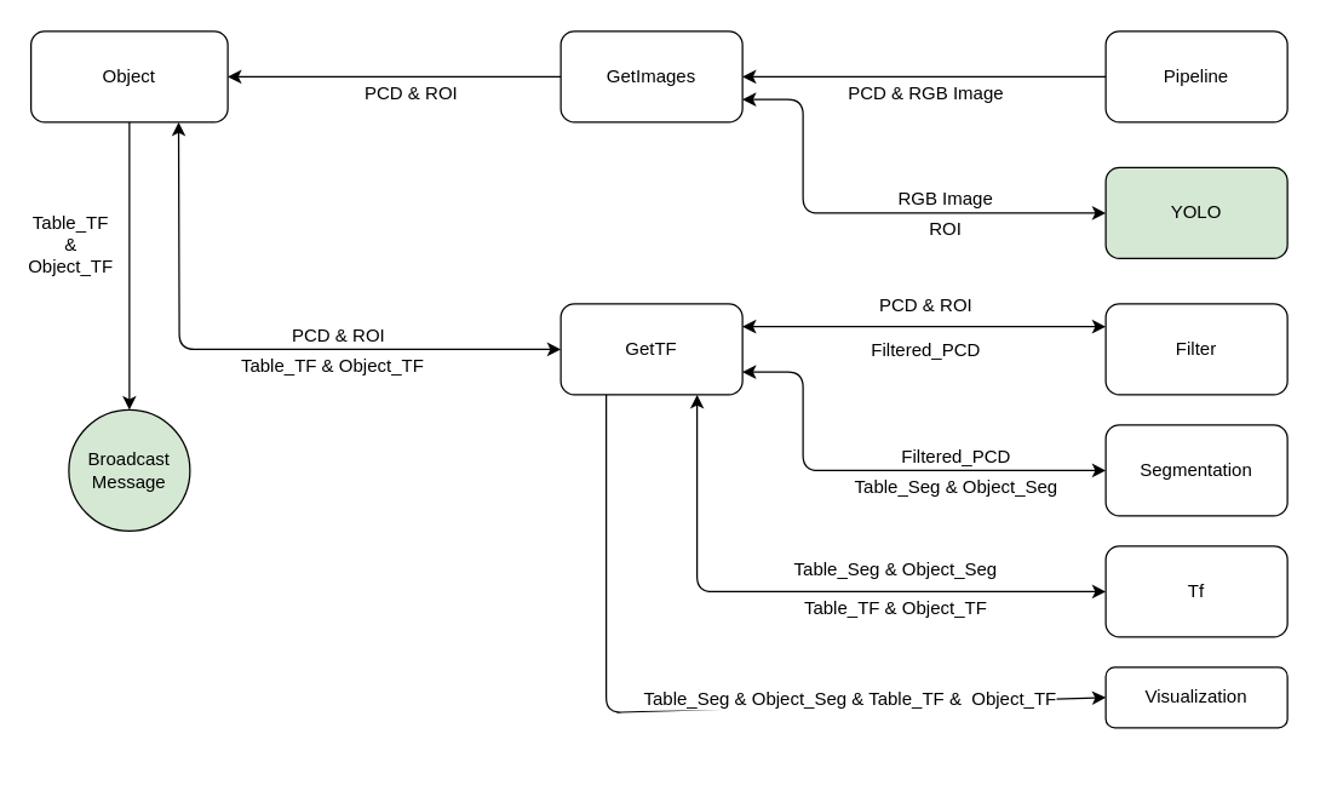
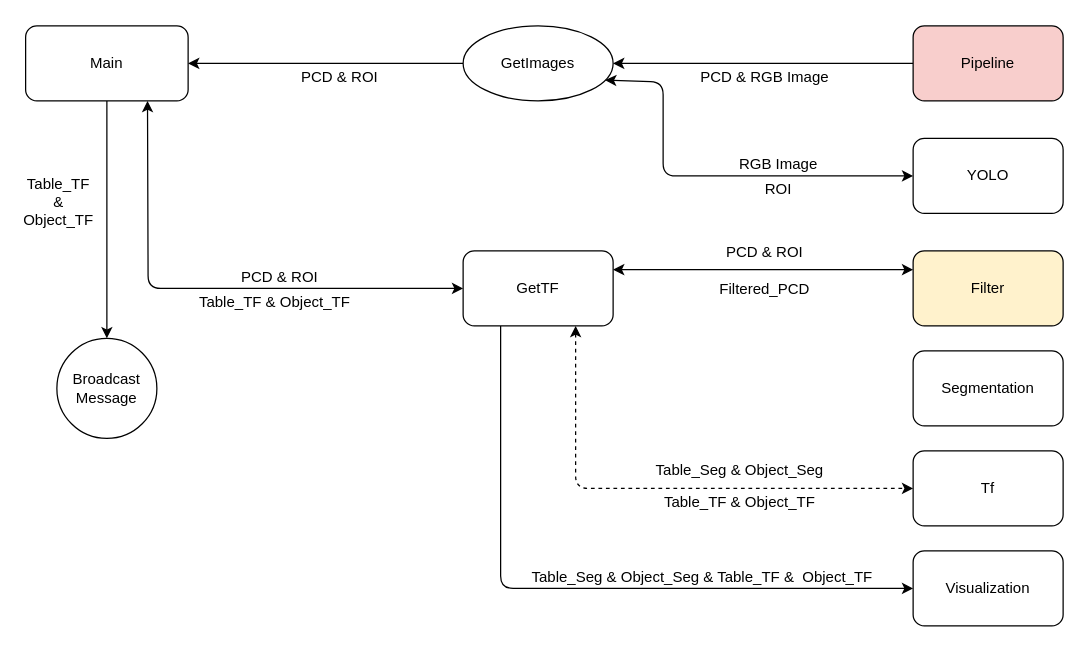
- <mxCell id="2" value="Object" style="rounded=1;whiteSpace=wrap;html=1;" parent="1" vertex="1"><mxGeometry x="20" y="20" width="130" height="60" as="geometry" /></mxCell>
+ <mxCell id="2" value="Main" style="rounded=1;whiteSpace=wrap;html=1;" parent="1" vertex="1"><mxGeometry x="20" y="20" width="130" height="60" as="geometry" /></mxCell>
- <mxCell id="5" value="GetImages" style="rounded=1;whiteSpace=wrap;html=1;" parent="1" vertex="1"><mxGeometry x="370" y="20" width="120" height="60" as="geometry" /></mxCell>
+ <mxCell id="5" value="GetImages" style="ellipse;whiteSpace=wrap;html=1;" parent="1" vertex="1"><mxGeometry x="370" y="20" width="120" height="60" as="geometry" /></mxCell>
- <mxCell id="8" value="Pipeline" style="rounded=1;whiteSpace=wrap;html=1;" parent="1" vertex="1"><mxGeometry x="730" y="20" width="120" height="60" as="geometry" /></mxCell>
+ <mxCell id="8" value="Pipeline" style="rounded=1;whiteSpace=wrap;html=1;fillColor=#f8cecc;" parent="1" vertex="1"><mxGeometry x="730" y="20" width="120" height="60" as="geometry" /></mxCell>
- <mxCell id="9" value="YOLO" style="rounded=1;whiteSpace=wrap;html=1;fillColor=#d5e8d4;" parent="1" vertex="1"><mxGeometry x="730" y="110" width="120" height="60" as="geometry" /></mxCell>
+ <mxCell id="9" value="YOLO" style="rounded=1;whiteSpace=wrap;html=1;" parent="1" vertex="1"><mxGeometry x="730" y="110" width="120" height="60" as="geometry" /></mxCell>
- <mxCell id="14" value="Filter" style="rounded=1;whiteSpace=wrap;html=1;" parent="1" vertex="1"><mxGeometry x="730" y="200" width="120" height="60" as="geometry" /></mxCell>
+ <mxCell id="14" value="Filter" style="rounded=1;whiteSpace=wrap;html=1;fillColor=#fff2cc;" parent="1" vertex="1"><mxGeometry x="730" y="200" width="120" height="60" as="geometry" /></mxCell>
- <mxCell id="31" value="Broadcast Message" style="ellipse;whiteSpace=wrap;html=1;aspect=fixed;fillColor=#d5e8d4;" vertex="1" parent="1"><mxGeometry x="45" y="270" width="80" height="80" as="geometry" /></mxCell>
+ <mxCell id="31" value="Broadcast Message" style="ellipse;whiteSpace=wrap;html=1;aspect=fixed;" vertex="1" parent="1"><mxGeometry x="45" y="270" width="80" height="80" as="geometry" /></mxCell>
- <mxCell id="24" value="" style="endArrow=classic;startArrow=classic;html=1;entryX=0;entryY=0.5;entryDx=0;entryDy=0;exitX=1;exitY=0.75;exitDx=0;exitDy=0;" parent="1" source="13" target="15" edge="1"><mxGeometry width="50" height="50" relative="1" as="geometry"><mxPoint x="30" y="570" as="sourcePoint" /><mxPoint x="80" y="520" as="targetPoint" /><Array as="points"><mxPoint x="530" y="245" /><mxPoint x="530" y="310" /></Array></mxGeometry></mxCell>
- <mxCell id="25" value="Filtered_PCD" style="text;html=1;align=center;verticalAlign=middle;resizable=0;points=[];;labelBackgroundColor=#ffffff;" parent="24" vertex="1" connectable="0"><mxGeometry x="0.449" y="1" relative="1" as="geometry"><mxPoint x="-16" y="-9" as="offset" /></mxGeometry></mxCell>
- <mxCell id="26" value="Table_Seg &amp;amp; Object_Seg" style="text;html=1;align=center;verticalAlign=middle;resizable=0;points=[];;labelBackgroundColor=#ffffff;" parent="24" vertex="1" connectable="0"><mxGeometry x="0.574" y="-3" relative="1" as="geometry"><mxPoint x="-35" y="7" as="offset" /></mxGeometry></mxCell>
- <mxCell id="27" value="" style="endArrow=classic;startArrow=classic;html=1;entryX=0;entryY=0.5;entryDx=0;entryDy=0;exitX=0.75;exitY=1;exitDx=0;exitDy=0;" parent="1" source="13" target="16" edge="1"><mxGeometry width="50" height="50" relative="1" as="geometry"><mxPoint x="30" y="570" as="sourcePoint" /><mxPoint x="80" y="520" as="targetPoint" /><Array as="points"><mxPoint x="460" y="390" /></Array></mxGeometry></mxCell>
+ <mxCell id="27" value="" style="endArrow=classic;startArrow=classic;html=1;entryX=0;entryY=0.5;entryDx=0;entryDy=0;exitX=0.75;exitY=1;exitDx=0;exitDy=0;dashed=1;" parent="1" source="13" target="16" edge="1"><mxGeometry width="50" height="50" relative="1" as="geometry"><mxPoint x="30" y="570" as="sourcePoint" /><mxPoint x="80" y="520" as="targetPoint" /><Array as="points"><mxPoint x="460" y="390" /></Array></mxGeometry></mxCell>
- <mxCell id="17" value="Visualization" style="rounded=1;whiteSpace=wrap;html=1;" parent="1" vertex="1"><mxGeometry x="730" y="440" width="120" height="40" as="geometry" /></mxCell>
+ <mxCell id="17" value="Visualization" style="rounded=1;whiteSpace=wrap;html=1;" parent="1" vertex="1"><mxGeometry x="730" y="440" width="120" height="60" as="geometry" /></mxCell>
